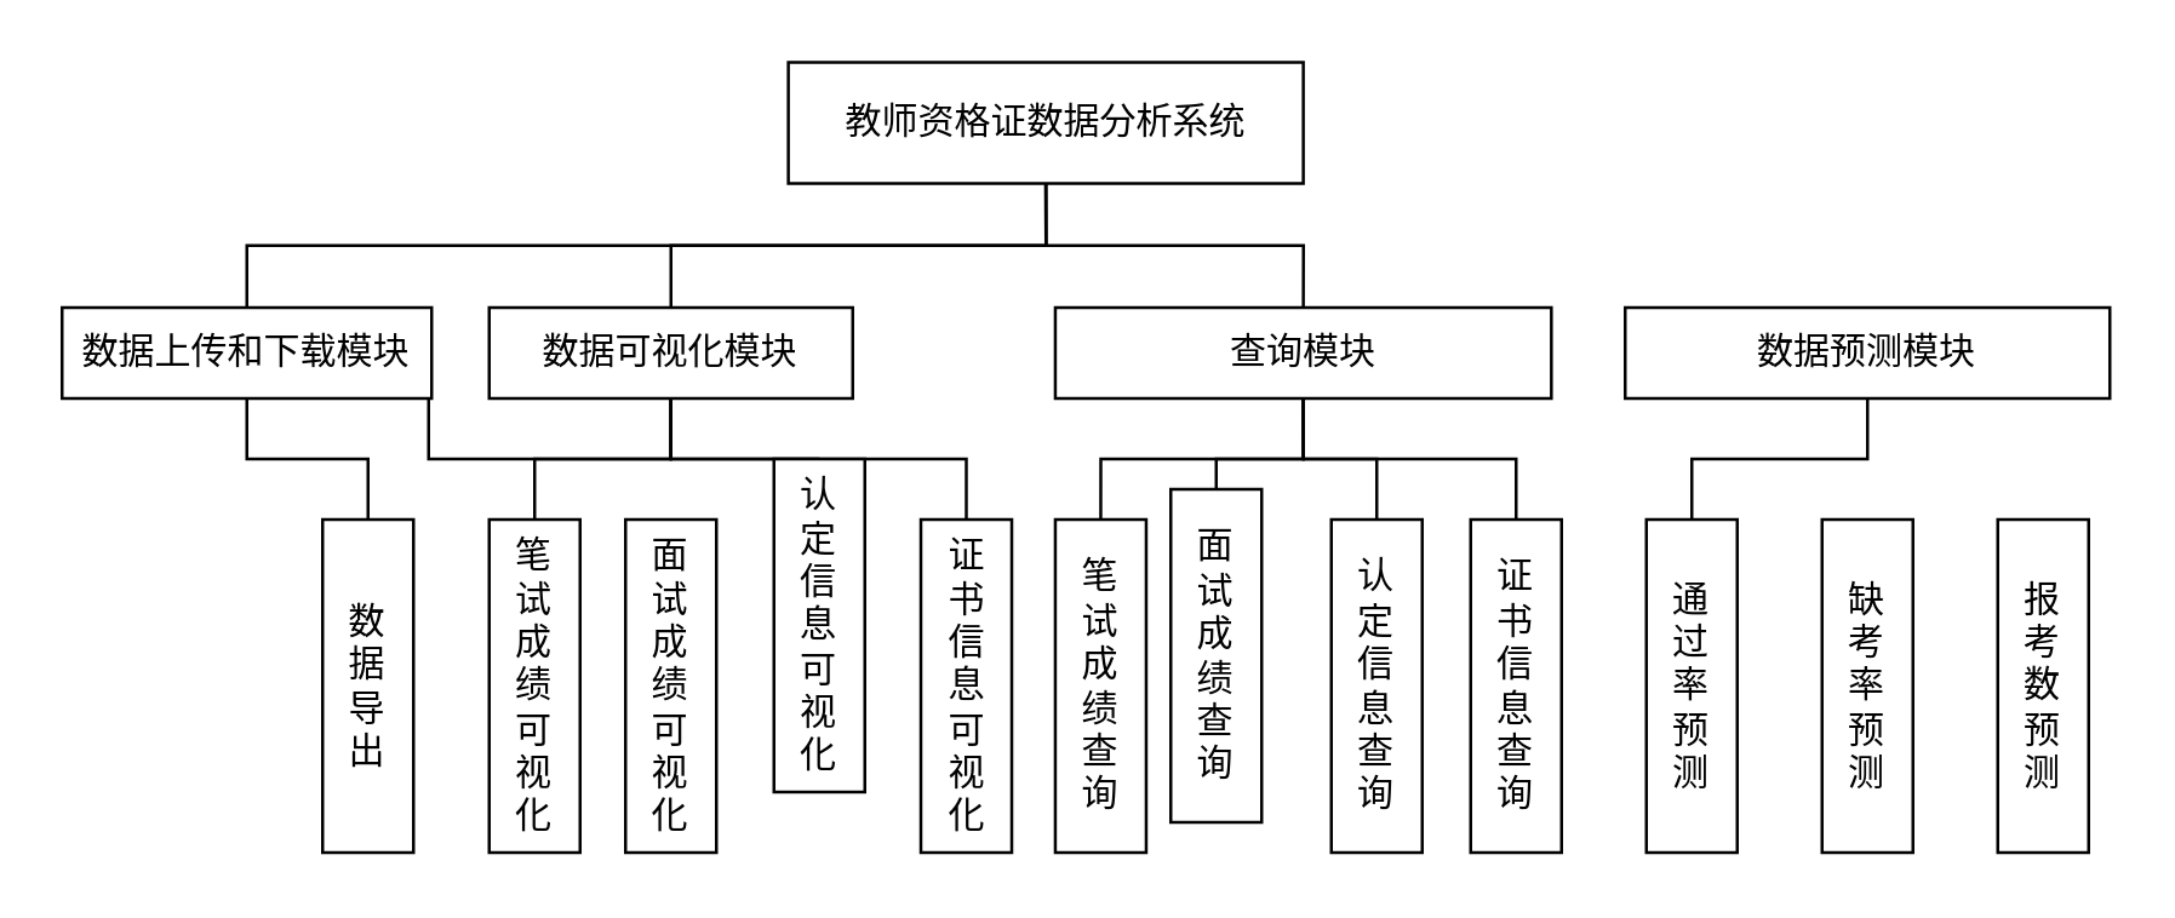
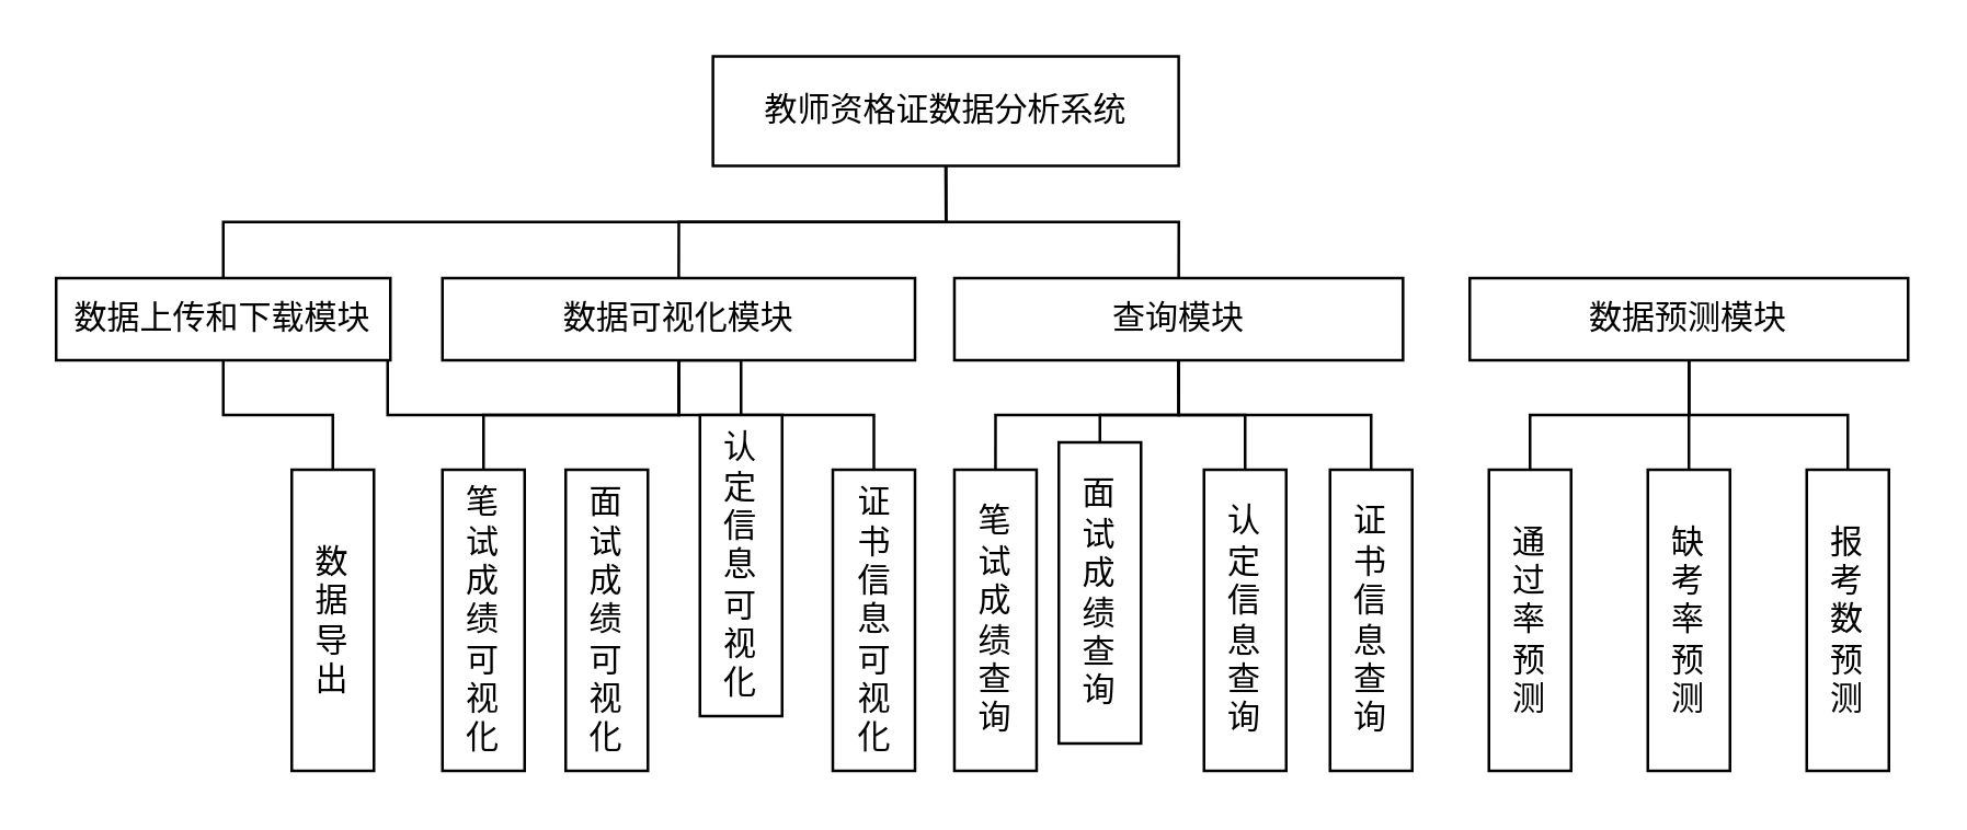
- <mxCell id="10" value="数据可视化模块" style="whiteSpace=wrap;html=1;" vertex="1" parent="1"><mxGeometry x="161" y="101" width="120" height="30" as="geometry" /></mxCell>
+ <mxCell id="10" value="数据可视化模块" style="whiteSpace=wrap;html=1;" vertex="1" parent="1"><mxGeometry x="161" y="101" width="172.5" height="30" as="geometry" /></mxCell>
+ <mxCell id="18" style="edgeStyle=orthogonalEdgeStyle;rounded=0;orthogonalLoop=1;jettySize=auto;html=1;exitX=0.5;exitY=1;exitDx=0;exitDy=0;entryX=0.5;entryY=0;entryDx=0;entryDy=0;endArrow=none;endFill=0;" edge="1" parent="1" source="19" target="30"><mxGeometry relative="1" as="geometry" /></mxCell>
+ <mxCell id="17" style="edgeStyle=orthogonalEdgeStyle;rounded=0;orthogonalLoop=1;jettySize=auto;html=1;exitX=0.5;exitY=1;exitDx=0;exitDy=0;entryX=0.5;entryY=0;entryDx=0;entryDy=0;endArrow=none;endFill=0;" edge="1" parent="1" source="19" target="29"><mxGeometry relative="1" as="geometry" /></mxCell>
